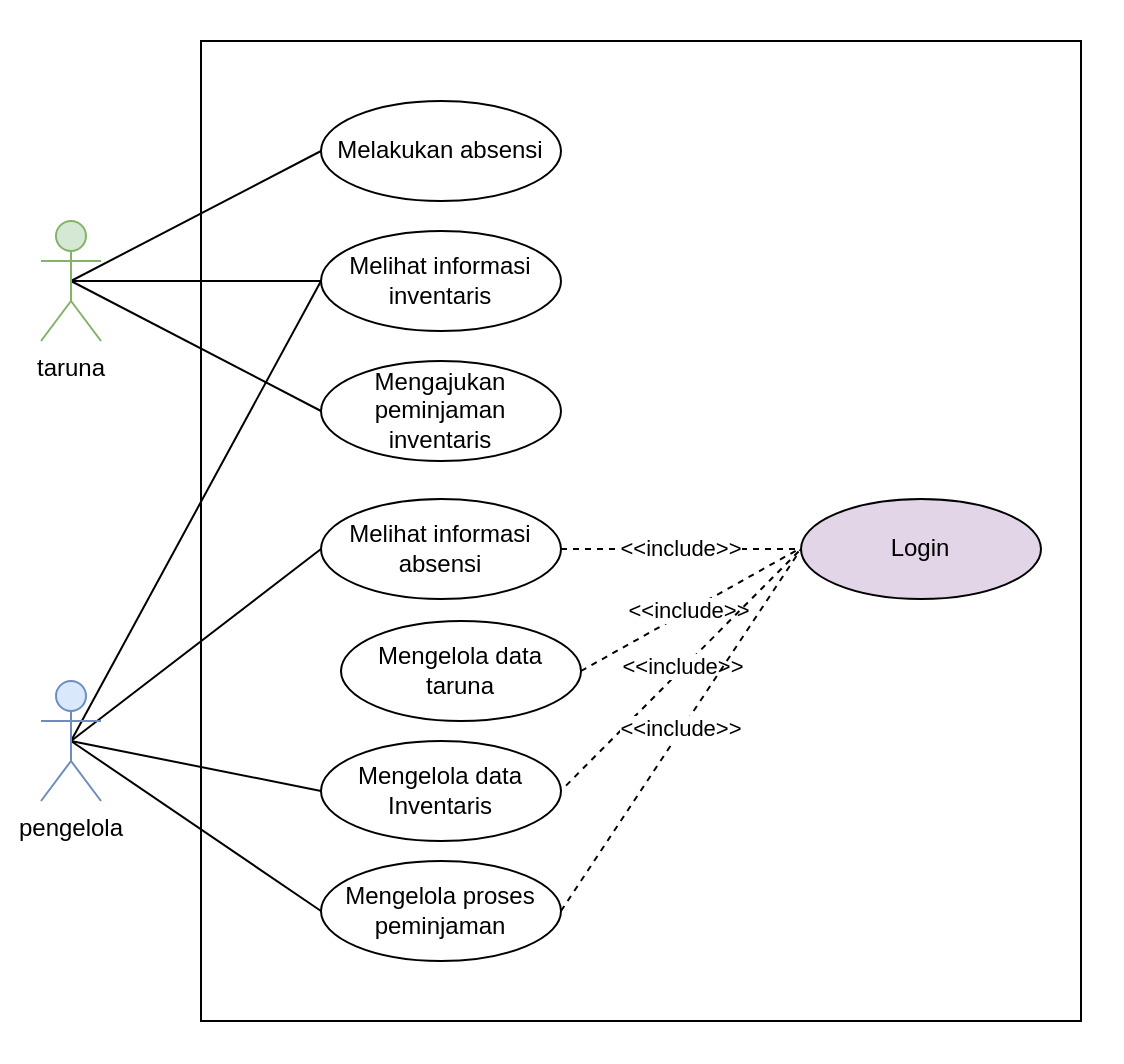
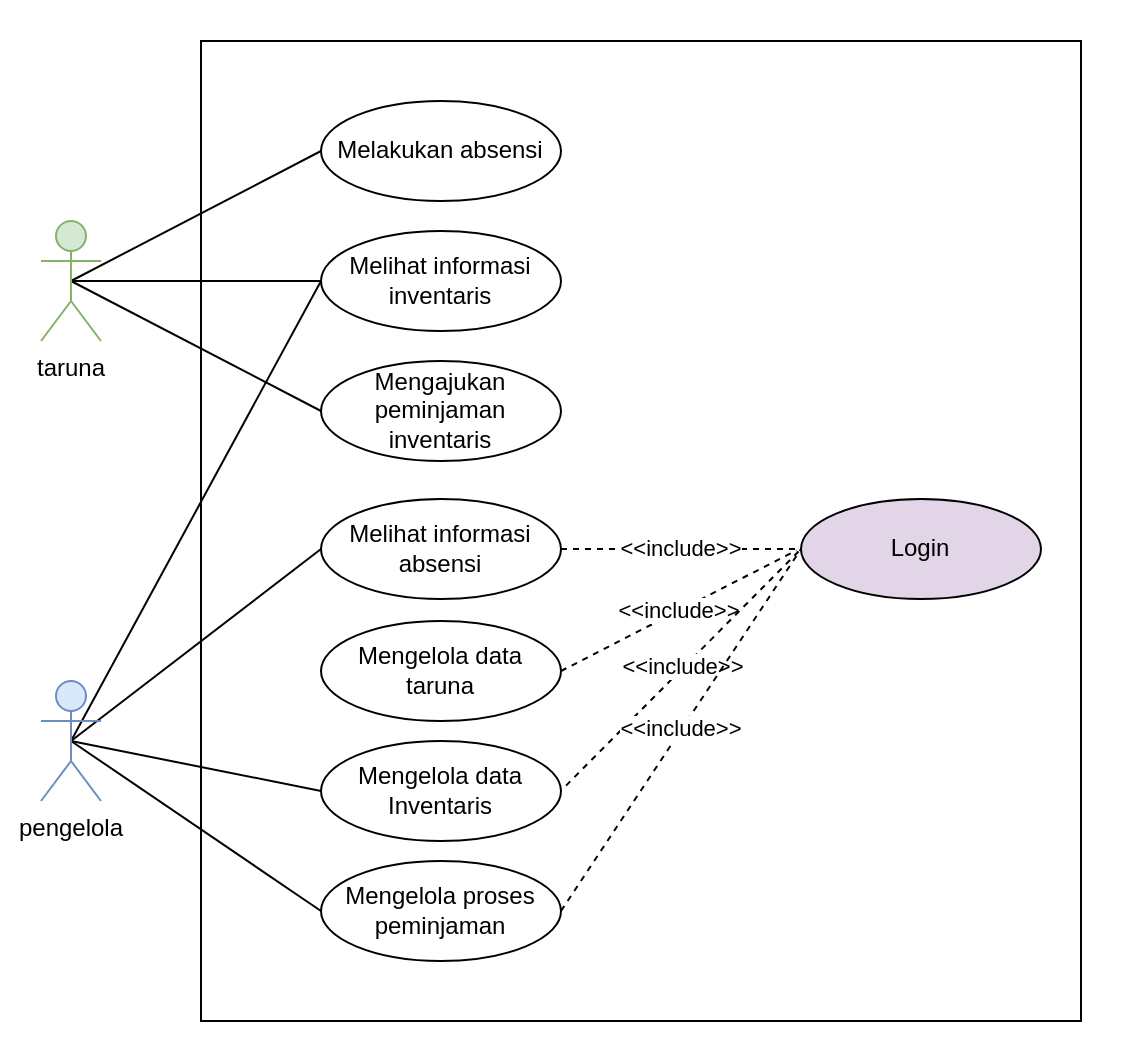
- <mxCell id="17" value="Mengelola data taruna" style="ellipse;whiteSpace=wrap;html=1;" vertex="1" parent="1"><mxGeometry x="170" y="310" width="120" height="50" as="geometry" /></mxCell>
+ <mxCell id="17" value="Mengelola data taruna" style="ellipse;whiteSpace=wrap;html=1;" vertex="1" parent="1"><mxGeometry x="160" y="310" width="120" height="50" as="geometry" /></mxCell>
